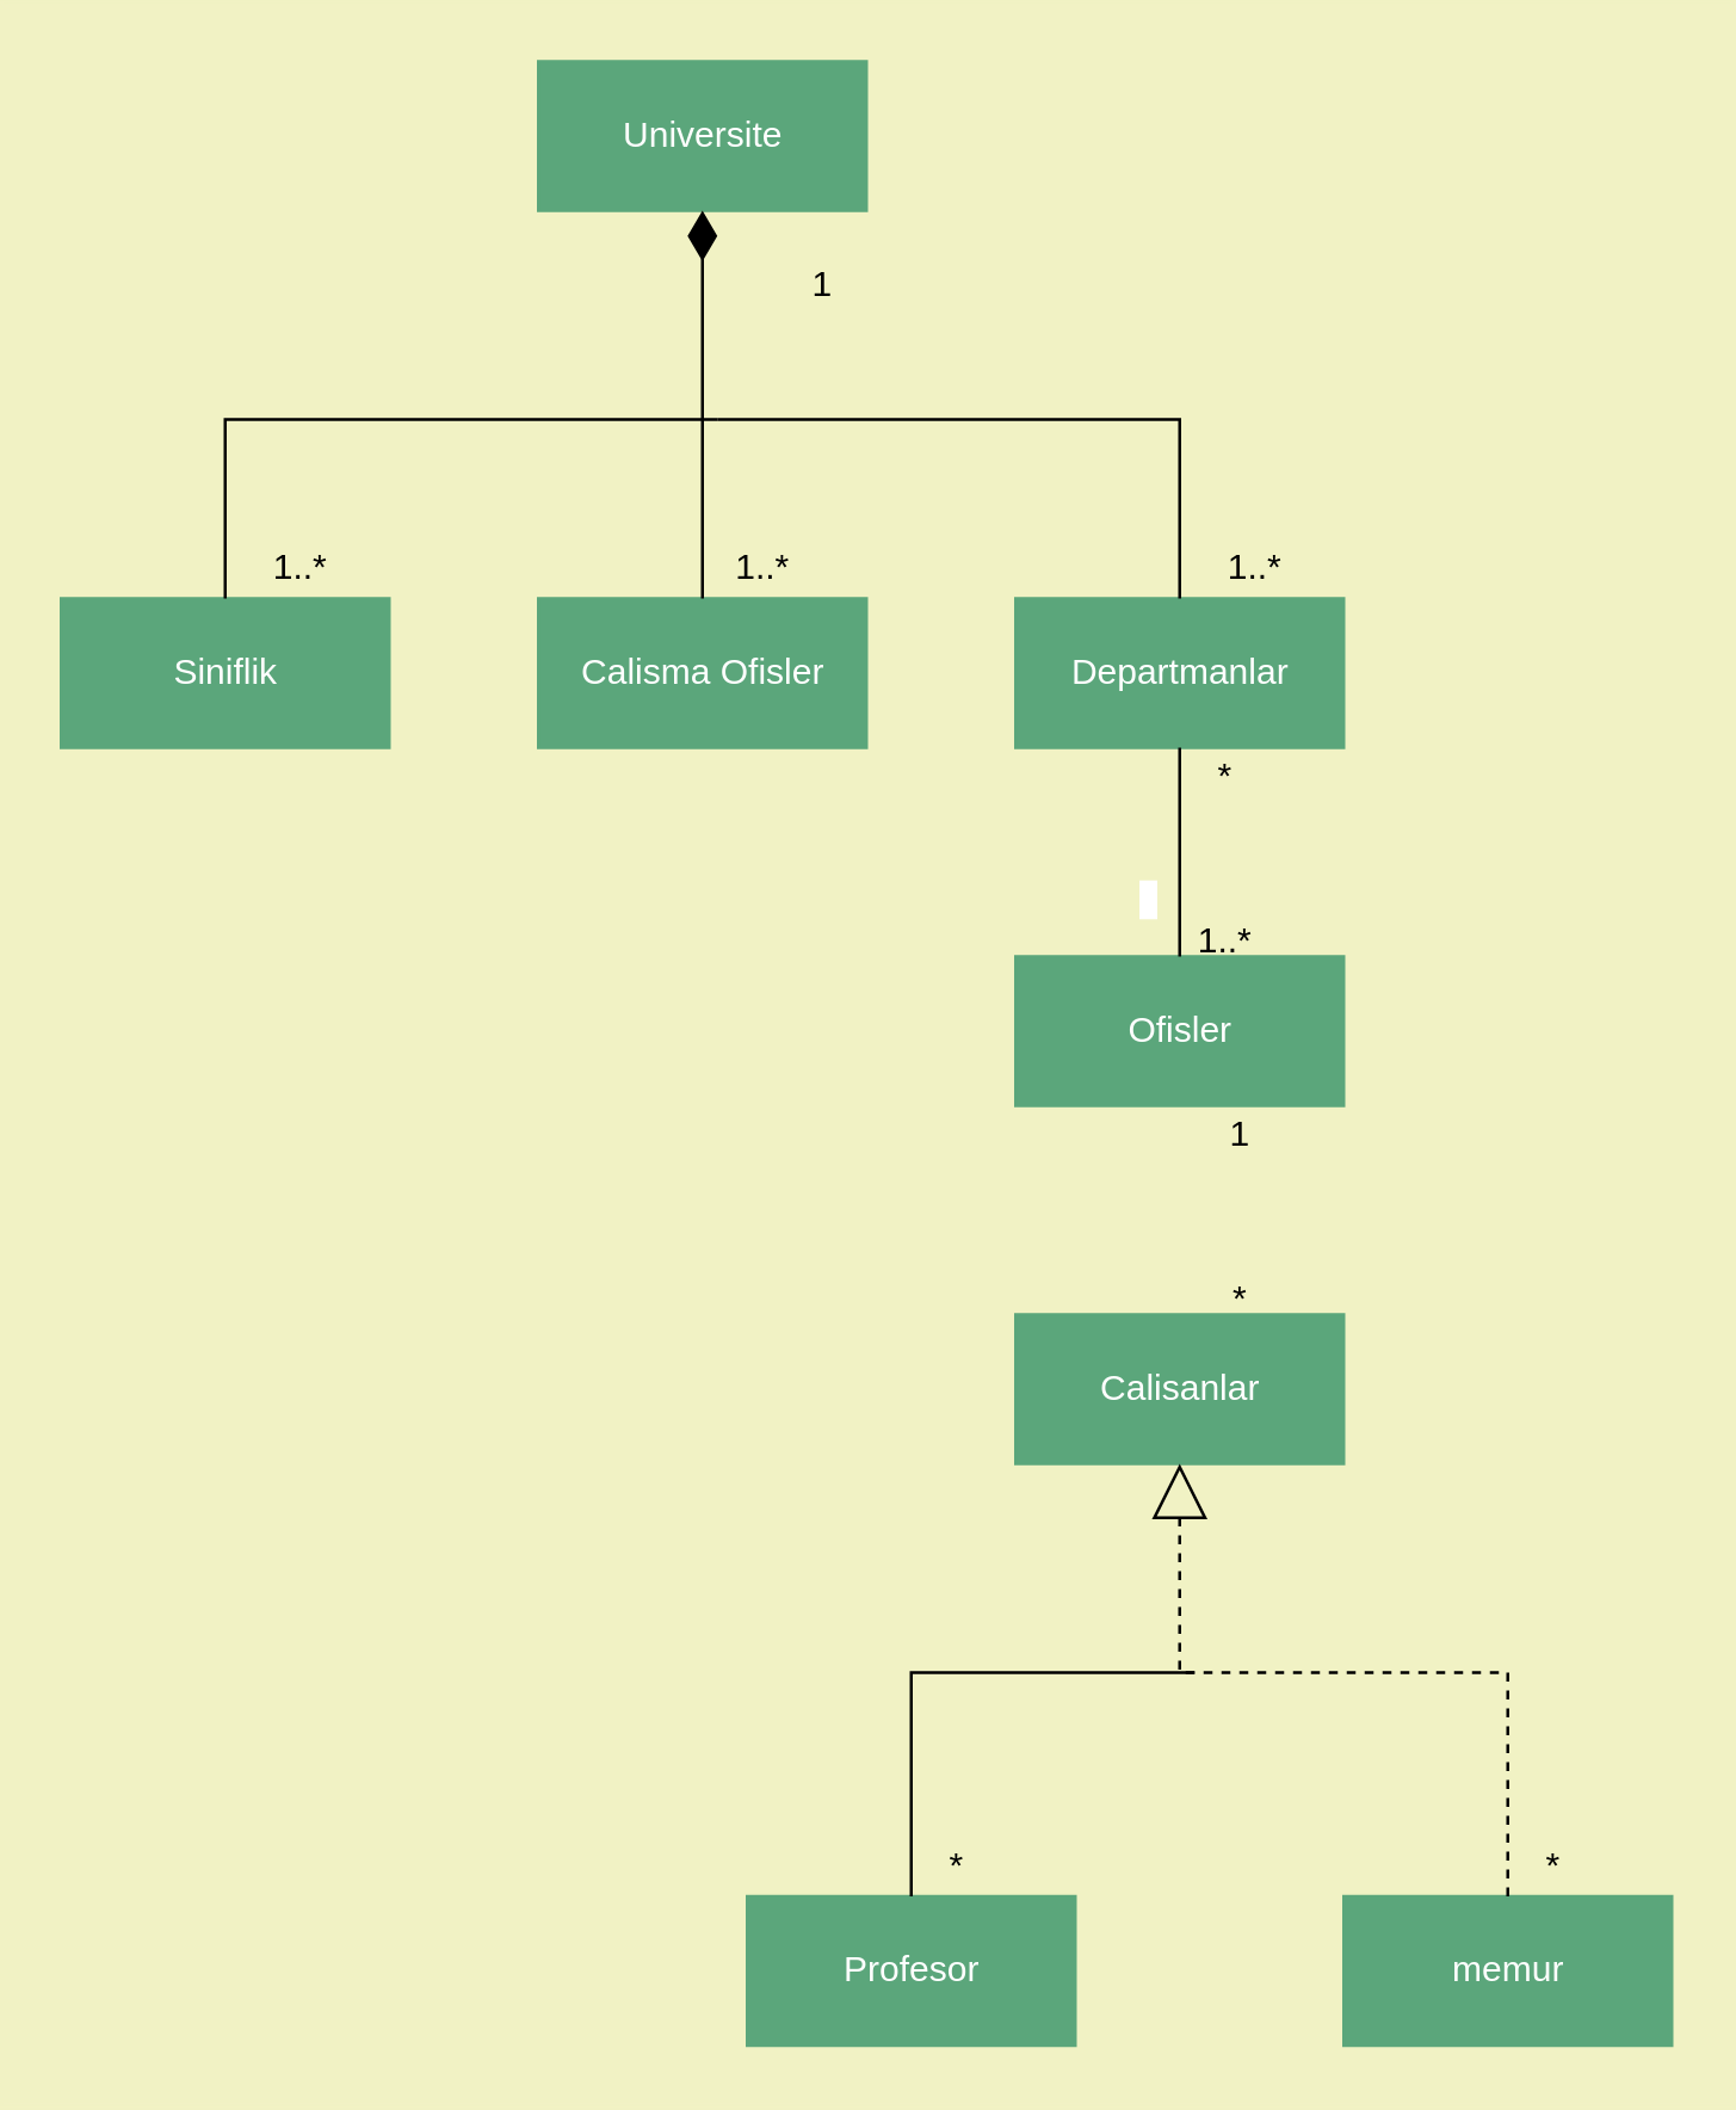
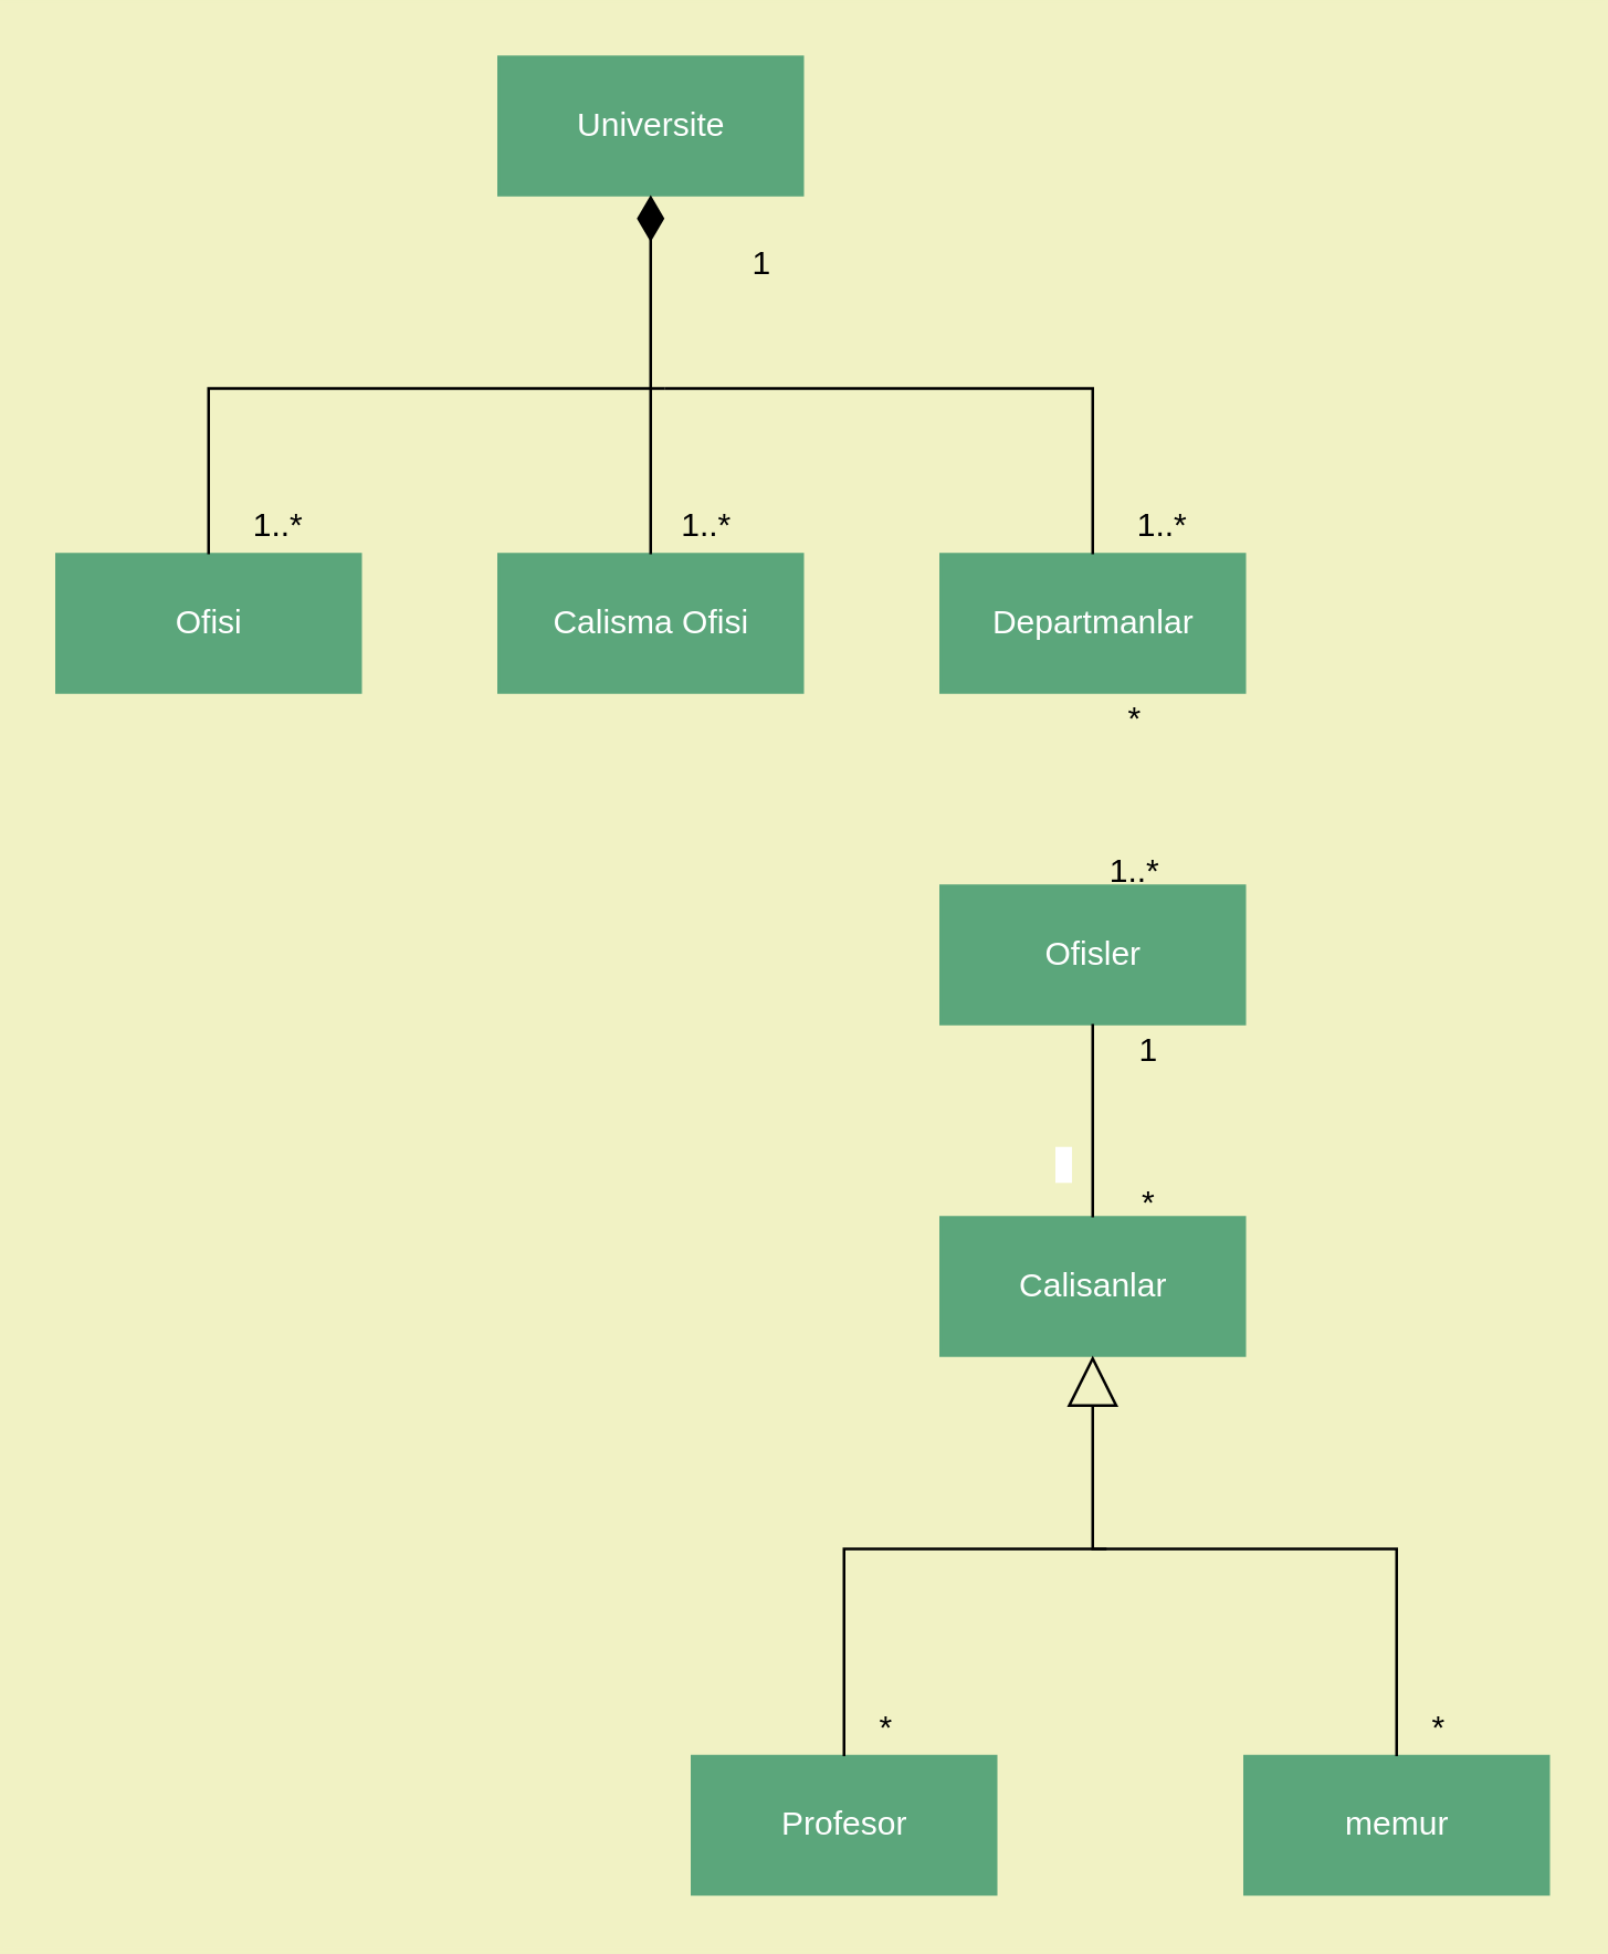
- <mxCell id="3" value="&lt;font color=&quot;#ffffff&quot;&gt;Siniflik&lt;/font&gt;" style="html=1;labelBackgroundColor=none;gradientColor=none;fillColor=#5BA67B;fillStyle=auto;strokeColor=#5BA67B;" vertex="1" parent="1"><mxGeometry x="20" y="200" width="110" height="50" as="geometry" /></mxCell>
+ <mxCell id="3" value="&lt;font color=&quot;#ffffff&quot;&gt;Ofisi&lt;/font&gt;" style="html=1;labelBackgroundColor=none;gradientColor=none;fillColor=#5BA67B;fillStyle=auto;strokeColor=#5BA67B;" vertex="1" parent="1"><mxGeometry x="20" y="200" width="110" height="50" as="geometry" /></mxCell>
- <mxCell id="4" value="&lt;font color=&quot;#ffffff&quot;&gt;Calisma Ofisler&lt;/font&gt;" style="html=1;labelBackgroundColor=none;gradientColor=none;fillColor=#5BA67B;fillStyle=auto;strokeColor=#5BA67B;" vertex="1" parent="1"><mxGeometry x="180" y="200" width="110" height="50" as="geometry" /></mxCell>
+ <mxCell id="4" value="&lt;font color=&quot;#ffffff&quot;&gt;Calisma Ofisi&lt;/font&gt;" style="html=1;labelBackgroundColor=none;gradientColor=none;fillColor=#5BA67B;fillStyle=auto;strokeColor=#5BA67B;" vertex="1" parent="1"><mxGeometry x="180" y="200" width="110" height="50" as="geometry" /></mxCell>
- <mxCell id="13" value="1" style="endArrow=none;html=1;endSize=12;startArrow=none;startSize=14;startFill=0;edgeStyle=orthogonalEdgeStyle;align=left;verticalAlign=bottom;rounded=0;fontColor=#FFFFFF;entryX=0.5;entryY=0;entryDx=0;entryDy=0;endFill=0;" edge="1" parent="1" source="5" target="6"><mxGeometry x="0.714" y="-15" relative="1" as="geometry"><mxPoint x="394.58" y="250" as="sourcePoint" /><mxPoint x="395" y="330" as="targetPoint" /><Array as="points" /><mxPoint as="offset" /></mxGeometry></mxCell>
+ <mxCell id="22" value="1" style="endArrow=none;html=1;endSize=12;startArrow=none;startSize=14;startFill=0;edgeStyle=orthogonalEdgeStyle;align=left;verticalAlign=bottom;rounded=0;fontColor=#FFFFFF;endFill=0;exitX=0.5;exitY=1;exitDx=0;exitDy=0;entryX=0.5;entryY=0;entryDx=0;entryDy=0;" edge="1" parent="1" source="6" target="7"><mxGeometry x="0.714" y="-15" relative="1" as="geometry"><mxPoint x="565" y="260" as="sourcePoint" /><mxPoint x="575" y="490" as="targetPoint" /><Array as="points"><mxPoint x="395" y="400" /><mxPoint x="395" y="400" /></Array><mxPoint as="offset" /></mxGeometry></mxCell>
- <mxCell id="20" value="" style="endArrow=block;endSize=16;endFill=0;html=1;rounded=0;fontColor=#000000;entryX=0.5;entryY=1;entryDx=0;entryDy=0;exitX=0.5;exitY=0;exitDx=0;exitDy=0;dashed=1;" edge="1" parent="1" source="9" target="7"><mxGeometry width="160" relative="1" as="geometry"><mxPoint x="395" y="580" as="sourcePoint" /><mxPoint x="475" y="690" as="targetPoint" /><Array as="points"><mxPoint x="505" y="560" /><mxPoint x="395" y="560" /></Array></mxGeometry></mxCell>
+ <mxCell id="20" value="" style="endArrow=block;endSize=16;endFill=0;html=1;rounded=0;fontColor=#000000;entryX=0.5;entryY=1;entryDx=0;entryDy=0;exitX=0.5;exitY=0;exitDx=0;exitDy=0;" edge="1" parent="1" source="9" target="7"><mxGeometry width="160" relative="1" as="geometry"><mxPoint x="395" y="580" as="sourcePoint" /><mxPoint x="475" y="690" as="targetPoint" /><Array as="points"><mxPoint x="505" y="560" /><mxPoint x="395" y="560" /></Array></mxGeometry></mxCell>
